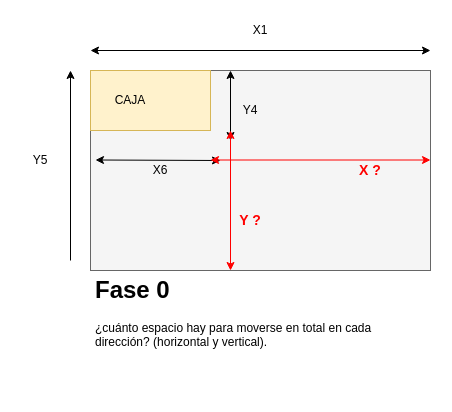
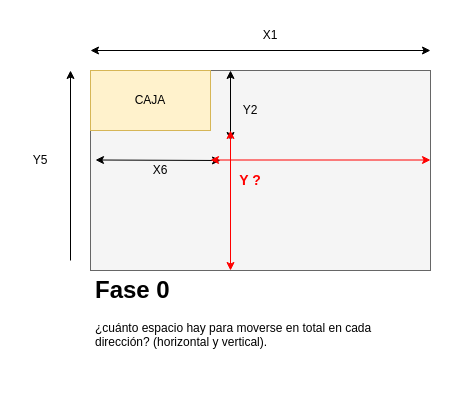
- <mxCell id="8" value="X1" style="text;html=1;strokeColor=none;fillColor=none;align=center;verticalAlign=middle;whiteSpace=wrap;rounded=0;" parent="1" vertex="1"><mxGeometry x="240" y="20" width="40" height="20" as="geometry" /></mxCell>
+ <mxCell id="8" value="X1" style="text;html=1;strokeColor=none;fillColor=none;align=center;verticalAlign=middle;whiteSpace=wrap;rounded=0;" parent="1" vertex="1"><mxGeometry x="250" y="25" width="40" height="20" as="geometry" /></mxCell>
- <mxCell id="16" value="CAJA" style="text;html=1;strokeColor=none;fillColor=none;align=center;verticalAlign=middle;whiteSpace=wrap;rounded=0;" parent="1" vertex="1"><mxGeometry x="110" y="90" width="40" height="20" as="geometry" /></mxCell>
+ <mxCell id="16" value="CAJA" style="text;html=1;strokeColor=none;fillColor=none;align=center;verticalAlign=middle;whiteSpace=wrap;rounded=0;" parent="1" vertex="1"><mxGeometry x="130" y="90" width="40" height="20" as="geometry" /></mxCell>
- <mxCell id="10" value="Y4" style="text;html=1;strokeColor=none;fillColor=none;align=center;verticalAlign=middle;whiteSpace=wrap;rounded=0;" parent="1" vertex="1"><mxGeometry x="230" y="100" width="40" height="20" as="geometry" /></mxCell>
+ <mxCell id="10" value="Y2" style="text;html=1;strokeColor=none;fillColor=none;align=center;verticalAlign=middle;whiteSpace=wrap;rounded=0;" parent="1" vertex="1"><mxGeometry x="230" y="100" width="40" height="20" as="geometry" /></mxCell>
- <mxCell id="14" value="&lt;font color=&quot;#ff0000&quot; size=&quot;1&quot;&gt;&lt;b style=&quot;font-size: 14px&quot;&gt;X ?&lt;/b&gt;&lt;/font&gt;" style="text;html=1;strokeColor=none;fillColor=none;align=center;verticalAlign=middle;whiteSpace=wrap;rounded=0;" parent="1" vertex="1"><mxGeometry x="350" y="160" width="40" height="20" as="geometry" /></mxCell>
- <mxCell id="15" value="&lt;font color=&quot;#ff0000&quot; size=&quot;1&quot;&gt;&lt;b style=&quot;font-size: 14px&quot;&gt;Y ?&lt;/b&gt;&lt;/font&gt;" style="text;html=1;strokeColor=none;fillColor=none;align=center;verticalAlign=middle;whiteSpace=wrap;rounded=0;" parent="1" vertex="1"><mxGeometry x="230" y="210" width="40" height="20" as="geometry" /></mxCell>
+ <mxCell id="15" value="&lt;font color=&quot;#ff0000&quot; size=&quot;1&quot;&gt;&lt;b style=&quot;font-size: 14px&quot;&gt;Y ?&lt;/b&gt;&lt;/font&gt;" style="text;html=1;strokeColor=none;fillColor=none;align=center;verticalAlign=middle;whiteSpace=wrap;rounded=0;" parent="1" vertex="1"><mxGeometry x="230" y="170" width="40" height="20" as="geometry" /></mxCell>
